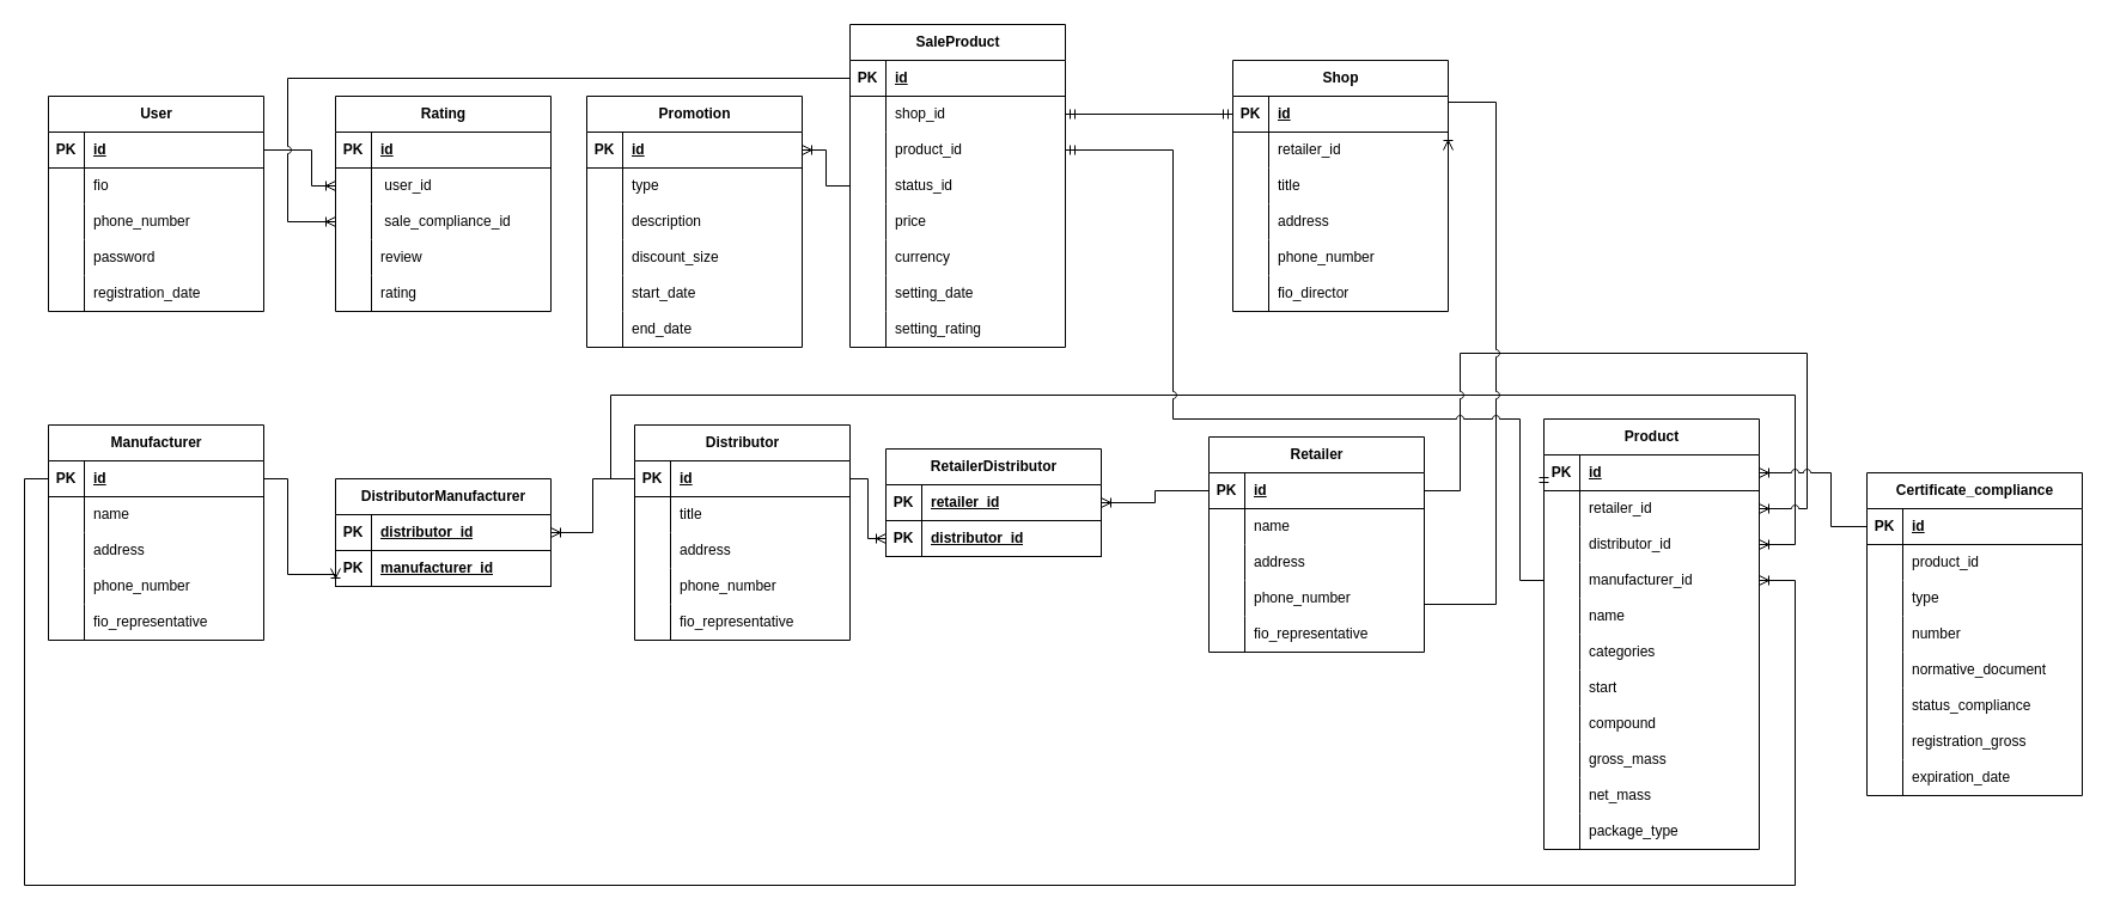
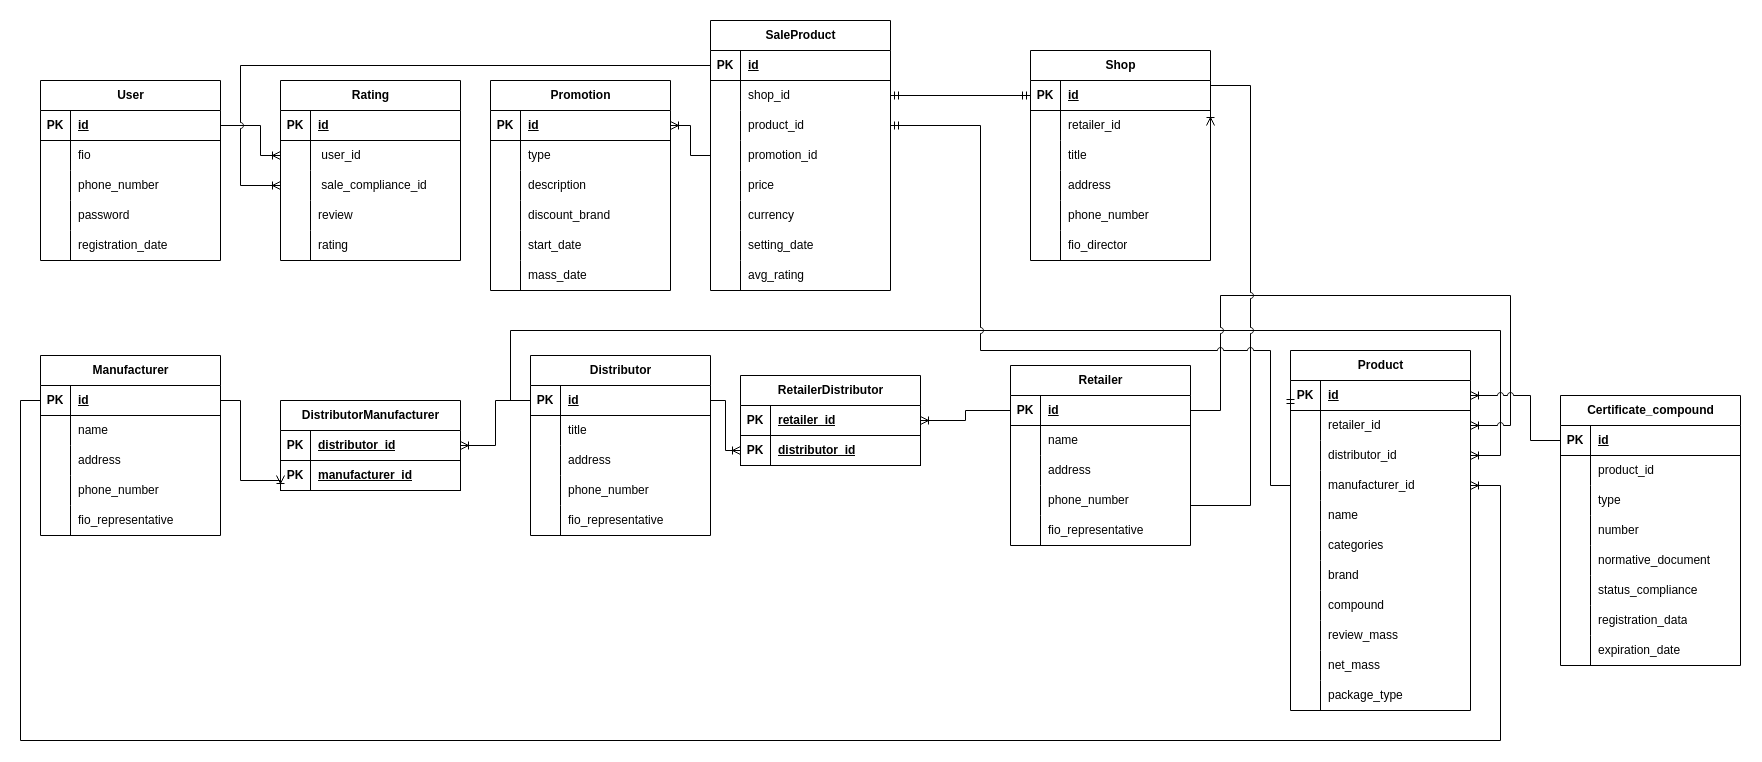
- <mxCell id="131" value="status_id" style="shape=partialRectangle;connectable=0;fillColor=none;top=0;left=0;bottom=0;right=0;align=left;spacingLeft=6;overflow=hidden;whiteSpace=wrap;html=1;" parent="129" vertex="1"><mxGeometry x="30" width="150" height="30" as="geometry"><mxRectangle width="150" height="30" as="alternateBounds" /></mxGeometry></mxCell>
+ <mxCell id="131" value="promotion_id" style="shape=partialRectangle;connectable=0;fillColor=none;top=0;left=0;bottom=0;right=0;align=left;spacingLeft=6;overflow=hidden;whiteSpace=wrap;html=1;" parent="129" vertex="1"><mxGeometry x="30" width="150" height="30" as="geometry"><mxRectangle width="150" height="30" as="alternateBounds" /></mxGeometry></mxCell>
- <mxCell id="156" value="discount_size" style="shape=partialRectangle;connectable=0;fillColor=none;top=0;left=0;bottom=0;right=0;align=left;spacingLeft=6;overflow=hidden;whiteSpace=wrap;html=1;" parent="154" vertex="1"><mxGeometry x="30" width="150" height="30" as="geometry"><mxRectangle width="150" height="30" as="alternateBounds" /></mxGeometry></mxCell>
+ <mxCell id="156" value="discount_brand" style="shape=partialRectangle;connectable=0;fillColor=none;top=0;left=0;bottom=0;right=0;align=left;spacingLeft=6;overflow=hidden;whiteSpace=wrap;html=1;" parent="154" vertex="1"><mxGeometry x="30" width="150" height="30" as="geometry"><mxRectangle width="150" height="30" as="alternateBounds" /></mxGeometry></mxCell>
- <mxCell id="162" value="end_date" style="shape=partialRectangle;connectable=0;fillColor=none;top=0;left=0;bottom=0;right=0;align=left;spacingLeft=6;overflow=hidden;whiteSpace=wrap;html=1;" parent="160" vertex="1"><mxGeometry x="30" width="150" height="30" as="geometry"><mxRectangle width="150" height="30" as="alternateBounds" /></mxGeometry></mxCell>
+ <mxCell id="162" value="mass_date" style="shape=partialRectangle;connectable=0;fillColor=none;top=0;left=0;bottom=0;right=0;align=left;spacingLeft=6;overflow=hidden;whiteSpace=wrap;html=1;" parent="160" vertex="1"><mxGeometry x="30" width="150" height="30" as="geometry"><mxRectangle width="150" height="30" as="alternateBounds" /></mxGeometry></mxCell>
- <mxCell id="143" value="setting_rating" style="shape=partialRectangle;connectable=0;fillColor=none;top=0;left=0;bottom=0;right=0;align=left;spacingLeft=6;overflow=hidden;whiteSpace=wrap;html=1;" parent="141" vertex="1"><mxGeometry x="30" width="150" height="30" as="geometry"><mxRectangle width="150" height="30" as="alternateBounds" /></mxGeometry></mxCell>
+ <mxCell id="143" value="avg_rating" style="shape=partialRectangle;connectable=0;fillColor=none;top=0;left=0;bottom=0;right=0;align=left;spacingLeft=6;overflow=hidden;whiteSpace=wrap;html=1;" parent="141" vertex="1"><mxGeometry x="30" width="150" height="30" as="geometry"><mxRectangle width="150" height="30" as="alternateBounds" /></mxGeometry></mxCell>
- <mxCell id="185" value="&lt;div&gt;Certificate_&lt;span style=&quot;background-color: initial;&quot;&gt;compliance&lt;/span&gt;&lt;/div&gt;" style="shape=table;startSize=30;container=1;collapsible=1;childLayout=tableLayout;fixedRows=1;rowLines=0;fontStyle=1;align=center;resizeLast=1;html=1;" parent="1" vertex="1"><mxGeometry x="1560" y="395" width="180" height="270" as="geometry" /></mxCell>
+ <mxCell id="185" value="&lt;div&gt;Certificate_&lt;span style=&quot;background-color: initial;&quot;&gt;compound&lt;/span&gt;&lt;/div&gt;" style="shape=table;startSize=30;container=1;collapsible=1;childLayout=tableLayout;fixedRows=1;rowLines=0;fontStyle=1;align=center;resizeLast=1;html=1;" parent="1" vertex="1"><mxGeometry x="1560" y="395" width="180" height="270" as="geometry" /></mxCell>
- <mxCell id="23" value="start" style="shape=partialRectangle;connectable=0;fillColor=none;top=0;left=0;bottom=0;right=0;align=left;spacingLeft=6;overflow=hidden;whiteSpace=wrap;html=1;" parent="21" vertex="1"><mxGeometry x="30" width="150" height="30" as="geometry"><mxRectangle width="150" height="30" as="alternateBounds" /></mxGeometry></mxCell>
+ <mxCell id="23" value="brand" style="shape=partialRectangle;connectable=0;fillColor=none;top=0;left=0;bottom=0;right=0;align=left;spacingLeft=6;overflow=hidden;whiteSpace=wrap;html=1;" parent="21" vertex="1"><mxGeometry x="30" width="150" height="30" as="geometry"><mxRectangle width="150" height="30" as="alternateBounds" /></mxGeometry></mxCell>
- <mxCell id="206" value="registration_gross" style="shape=partialRectangle;connectable=0;fillColor=none;top=0;left=0;bottom=0;right=0;align=left;spacingLeft=6;overflow=hidden;whiteSpace=wrap;html=1;" parent="204" vertex="1"><mxGeometry x="30" width="150" height="30" as="geometry"><mxRectangle width="150" height="30" as="alternateBounds" /></mxGeometry></mxCell>
+ <mxCell id="206" value="registration_data" style="shape=partialRectangle;connectable=0;fillColor=none;top=0;left=0;bottom=0;right=0;align=left;spacingLeft=6;overflow=hidden;whiteSpace=wrap;html=1;" parent="204" vertex="1"><mxGeometry x="30" width="150" height="30" as="geometry"><mxRectangle width="150" height="30" as="alternateBounds" /></mxGeometry></mxCell>
- <mxCell id="29" value="gross_mass" style="shape=partialRectangle;connectable=0;fillColor=none;top=0;left=0;bottom=0;right=0;align=left;spacingLeft=6;overflow=hidden;whiteSpace=wrap;html=1;" parent="27" vertex="1"><mxGeometry x="30" width="150" height="30" as="geometry"><mxRectangle width="150" height="30" as="alternateBounds" /></mxGeometry></mxCell>
+ <mxCell id="29" value="review_mass" style="shape=partialRectangle;connectable=0;fillColor=none;top=0;left=0;bottom=0;right=0;align=left;spacingLeft=6;overflow=hidden;whiteSpace=wrap;html=1;" parent="27" vertex="1"><mxGeometry x="30" width="150" height="30" as="geometry"><mxRectangle width="150" height="30" as="alternateBounds" /></mxGeometry></mxCell>
